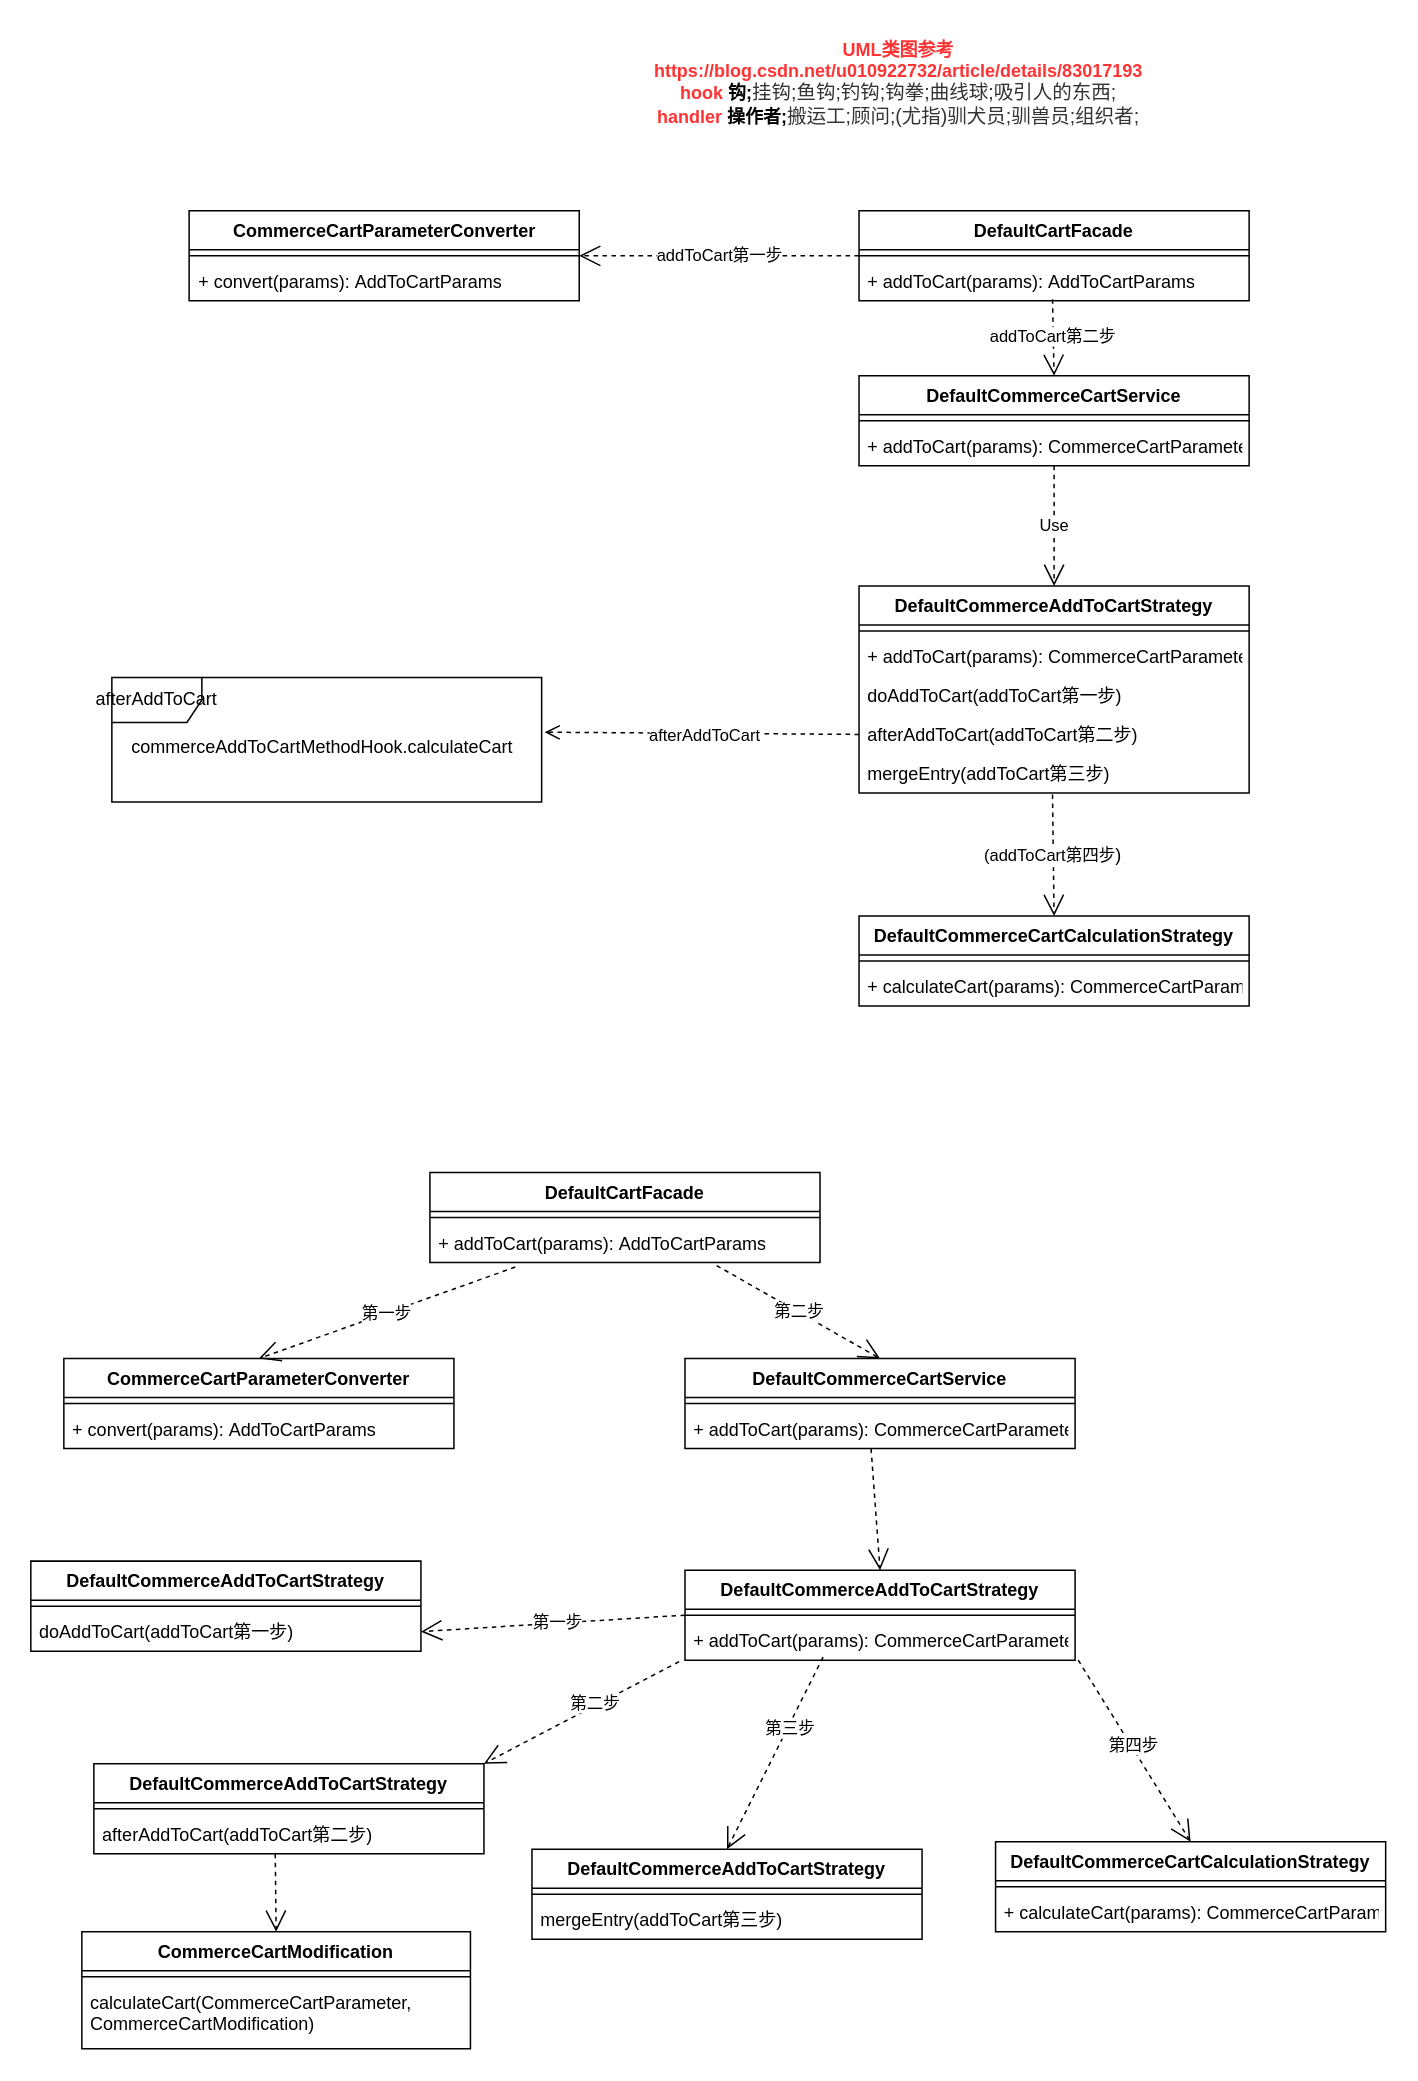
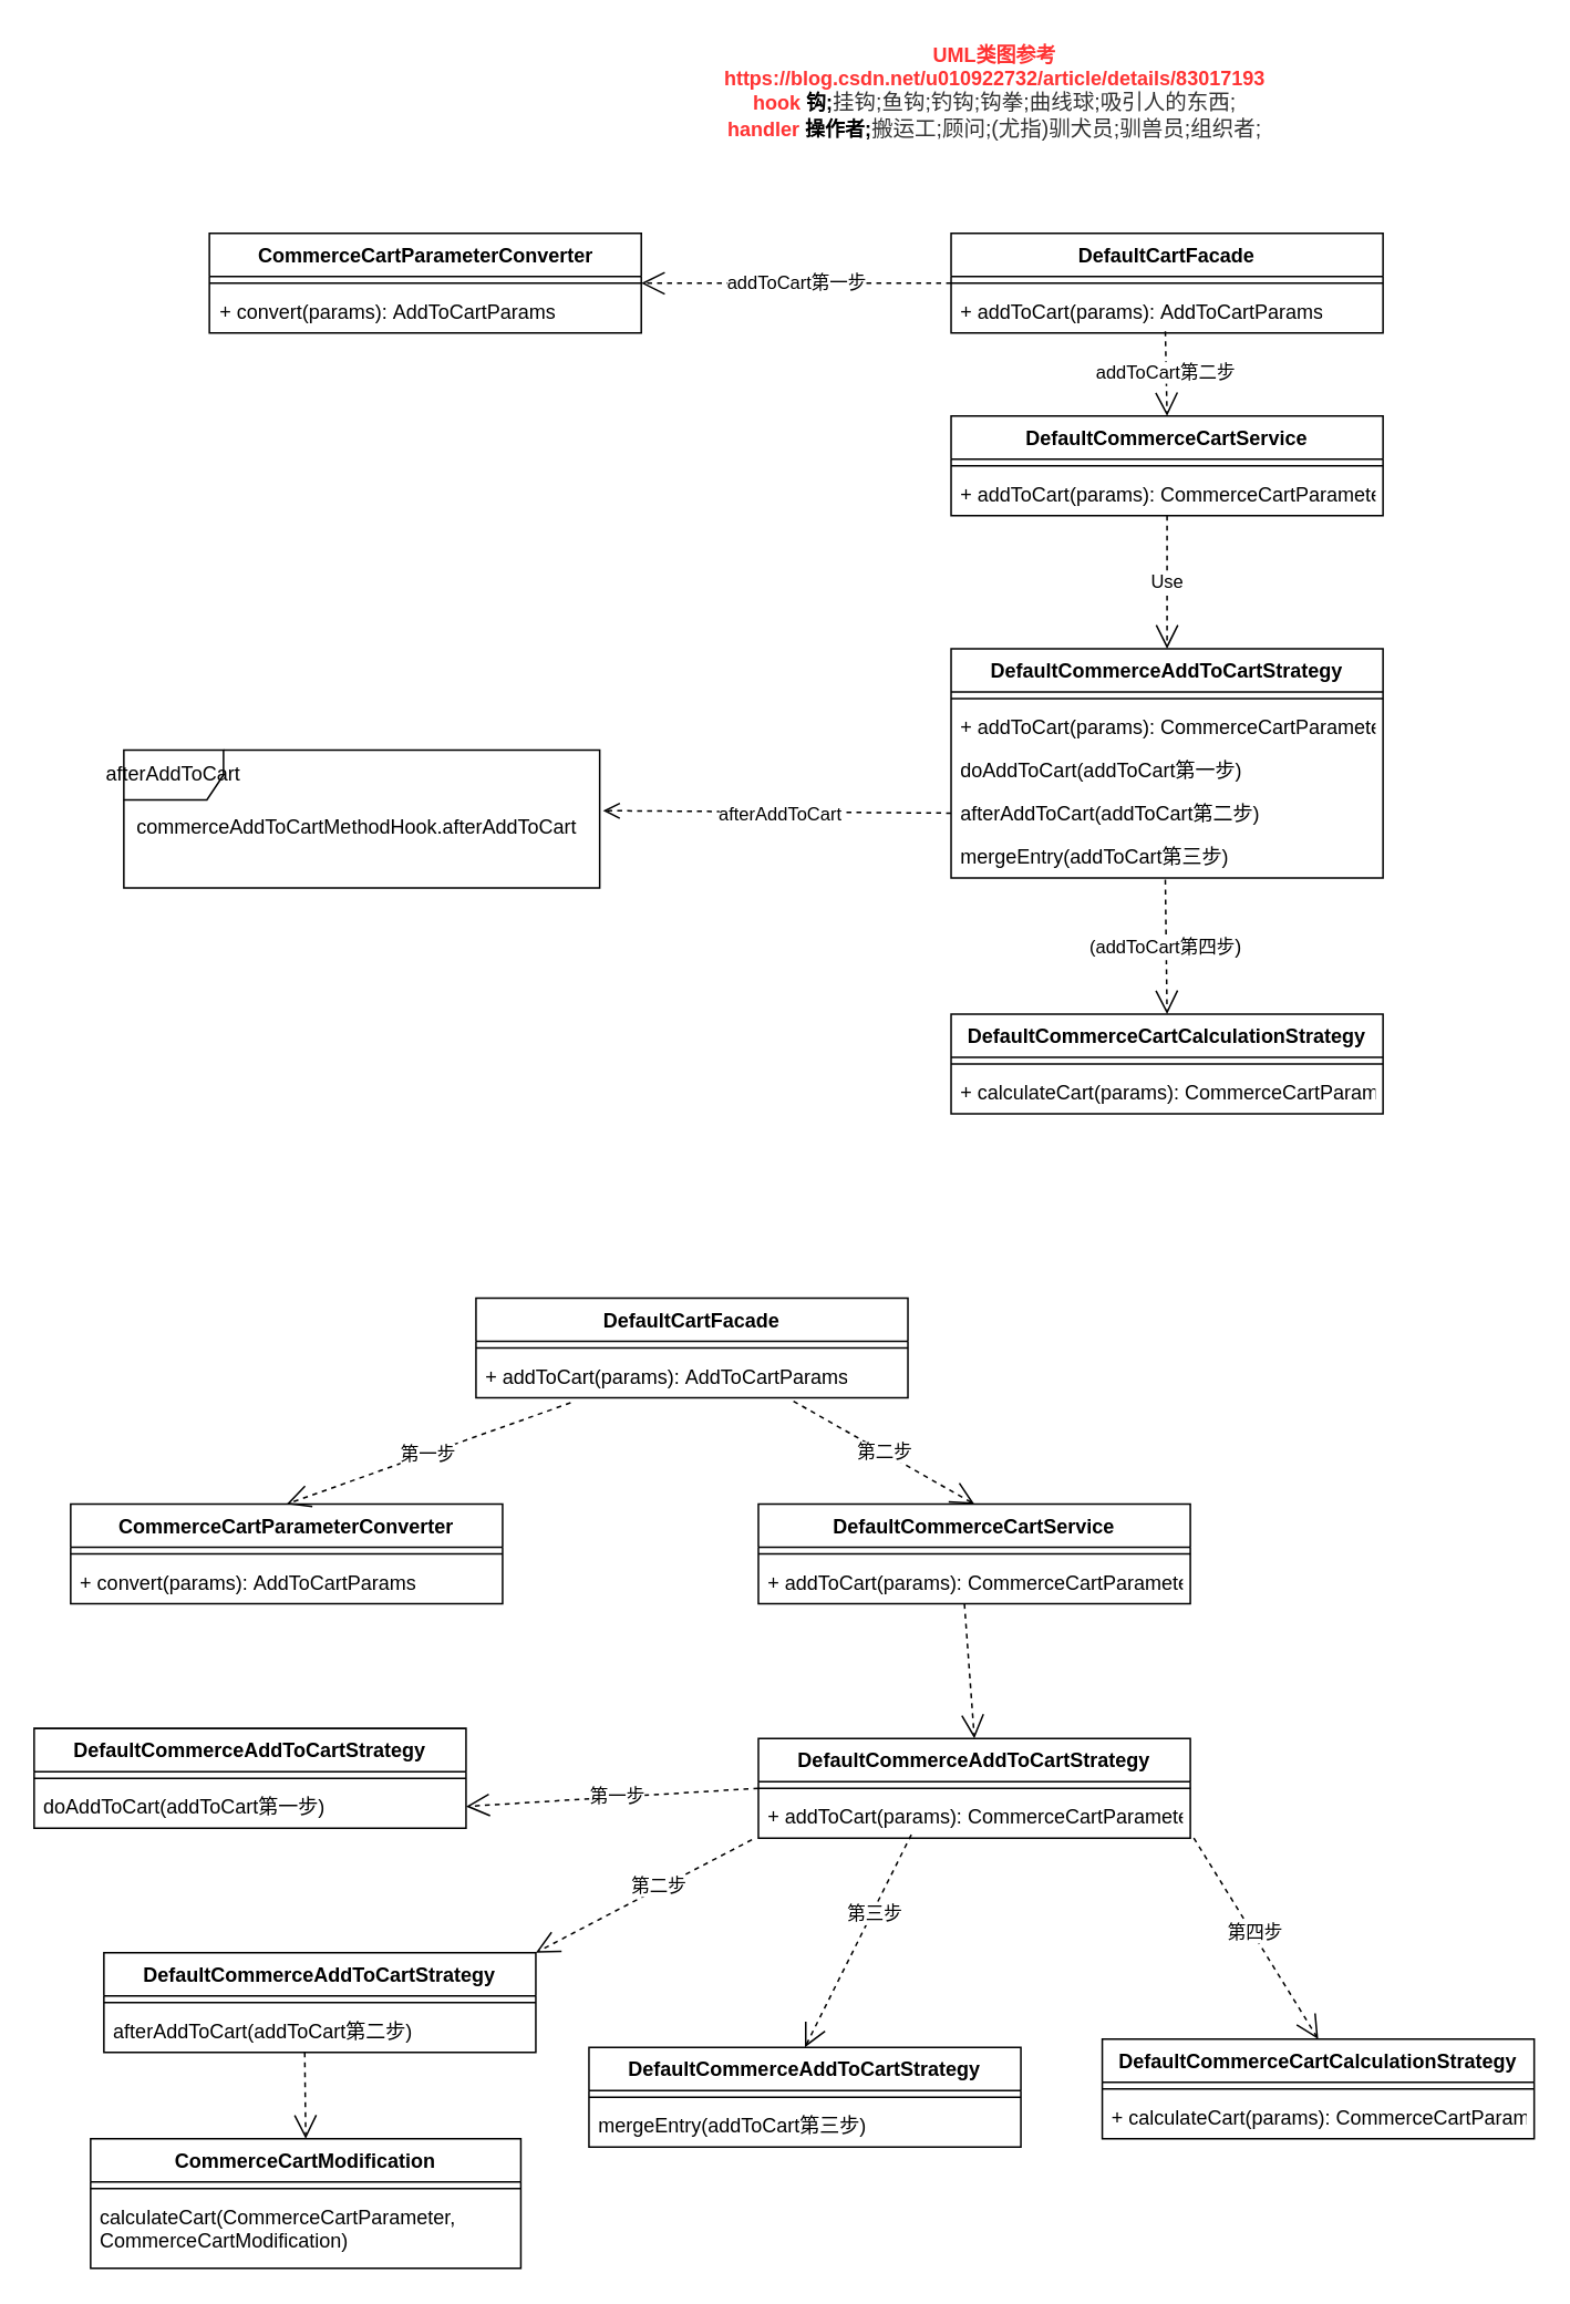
- <mxCell id="28" value="commerceAddToCartMethodHook.calculateCart" style="text;html=1;align=center;verticalAlign=middle;resizable=1;points=[];autosize=1;strokeColor=none;fillColor=none;movable=1;rotatable=1;deletable=1;editable=1;locked=0;connectable=1;" parent="26" vertex="1"><mxGeometry x="-0.001" y="34" width="283" height="26" as="geometry" /></mxCell>
+ <mxCell id="28" value="commerceAddToCartMethodHook.afterAddToCart" style="text;html=1;align=center;verticalAlign=middle;resizable=1;points=[];autosize=1;strokeColor=none;fillColor=none;movable=1;rotatable=1;deletable=1;editable=1;locked=0;connectable=1;" parent="26" vertex="1"><mxGeometry x="-0.001" y="34" width="283" height="26" as="geometry" /></mxCell>
